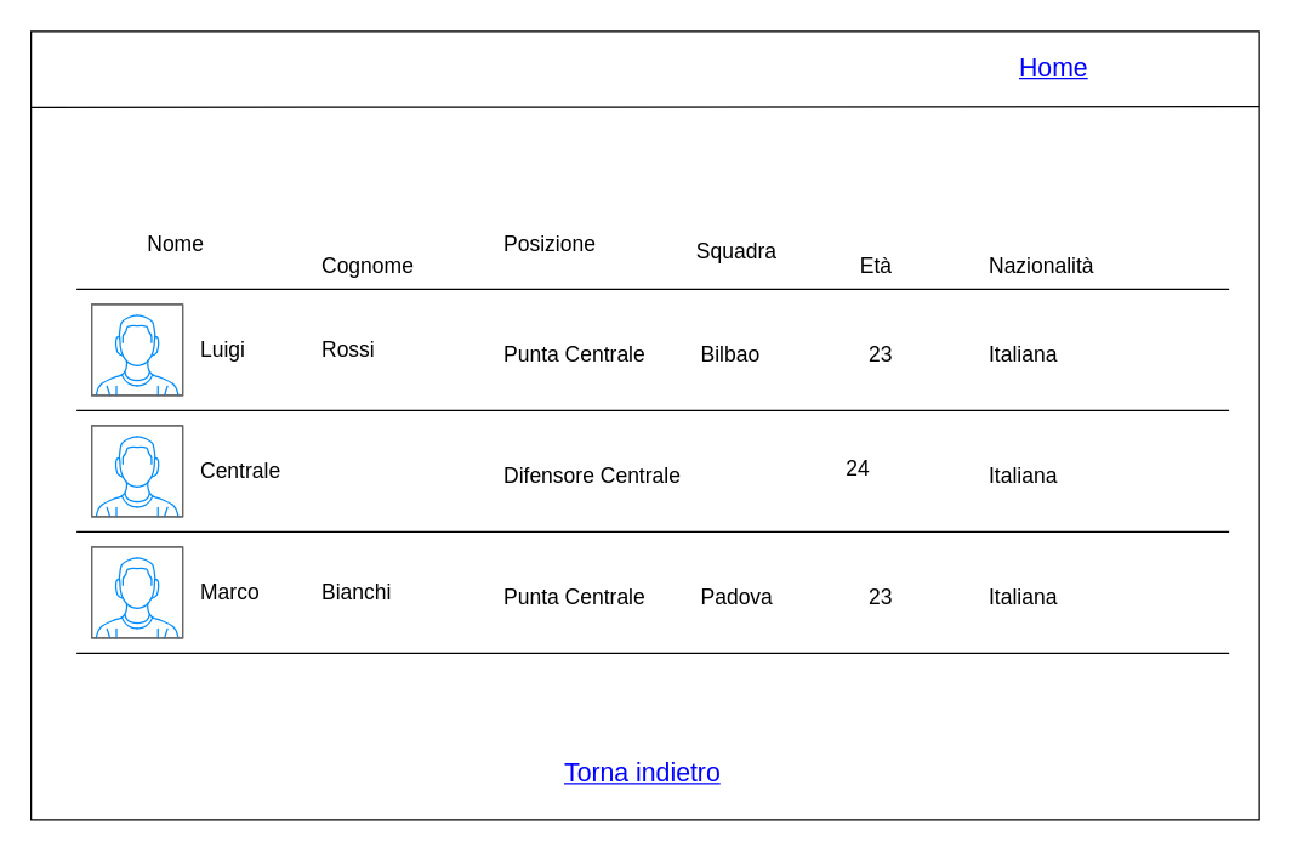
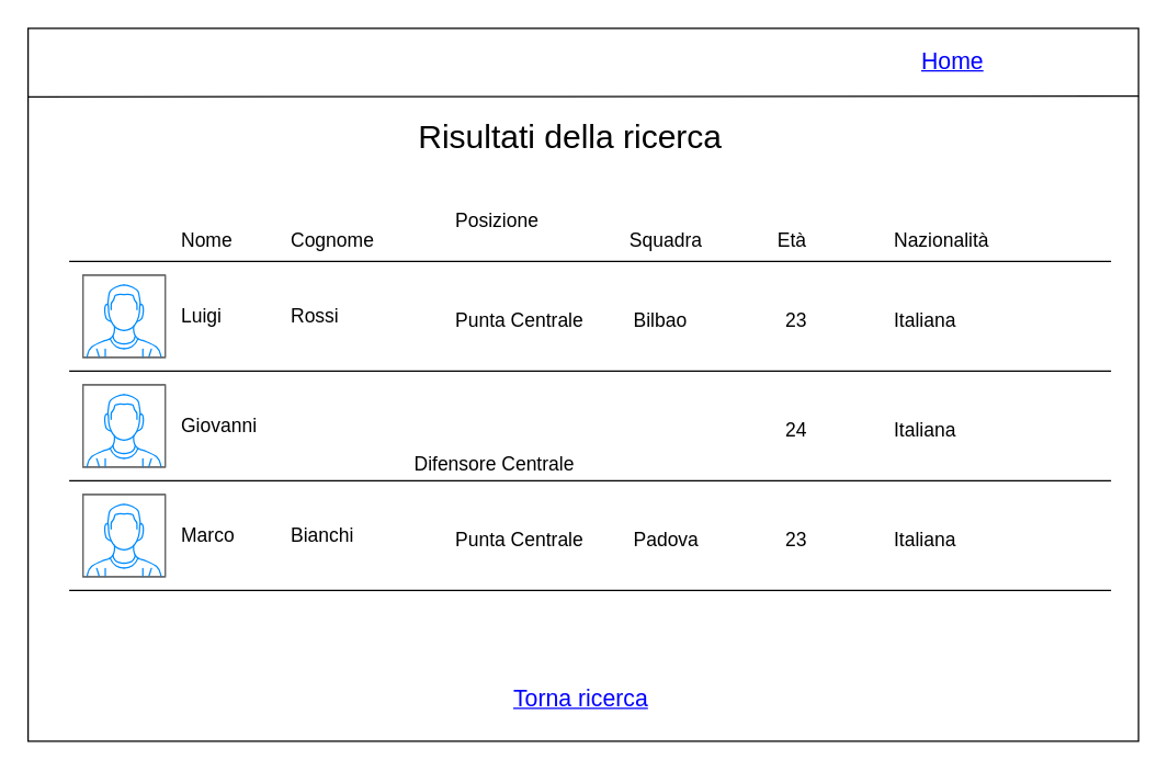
+ <mxCell id="32" value="&lt;font style=&quot;font-size: 24px&quot;&gt;Risultati della ricerca&lt;/font&gt;" style="text;html=1;align=left;verticalAlign=middle;resizable=0;points=[];autosize=1;" vertex="1" parent="1"><mxGeometry x="303" y="90" width="240" height="20" as="geometry" /></mxCell>
- <mxCell id="7" value="&lt;font style=&quot;font-size: 14px&quot;&gt;Nome&lt;/font&gt;" style="text;html=1;strokeColor=none;fillColor=none;align=left;verticalAlign=middle;whiteSpace=wrap;rounded=0;" vertex="1" parent="1"><mxGeometry x="95" y="145" width="50" height="30" as="geometry" /></mxCell>
+ <mxCell id="7" value="&lt;font style=&quot;font-size: 14px&quot;&gt;Nome&lt;/font&gt;" style="text;html=1;strokeColor=none;fillColor=none;align=left;verticalAlign=middle;whiteSpace=wrap;rounded=0;" vertex="1" parent="1"><mxGeometry x="130" y="160" width="50" height="30" as="geometry" /></mxCell>
- <mxCell id="11" value="&lt;font style=&quot;font-size: 14px&quot;&gt;Squadra&lt;/font&gt;" style="text;html=1;align=center;verticalAlign=middle;resizable=0;points=[];autosize=1;" vertex="1" parent="1"><mxGeometry x="450" y="155" width="70" height="20" as="geometry" /></mxCell>
+ <mxCell id="11" value="&lt;font style=&quot;font-size: 14px&quot;&gt;Squadra&lt;/font&gt;" style="text;html=1;align=center;verticalAlign=middle;resizable=0;points=[];autosize=1;" vertex="1" parent="1"><mxGeometry x="450" y="165" width="70" height="20" as="geometry" /></mxCell>
- <mxCell id="23" value="&lt;font style=&quot;font-size: 14px&quot;&gt;24&lt;/font&gt;" style="text;html=1;align=center;verticalAlign=middle;resizable=0;points=[];autosize=1;" vertex="1" parent="1"><mxGeometry x="550" y="298" width="30" height="20" as="geometry" /></mxCell>
+ <mxCell id="23" value="&lt;font style=&quot;font-size: 14px&quot;&gt;24&lt;/font&gt;" style="text;html=1;align=center;verticalAlign=middle;resizable=0;points=[];autosize=1;" vertex="1" parent="1"><mxGeometry x="565" y="303" width="30" height="20" as="geometry" /></mxCell>
- <mxCell id="21" value="&lt;font style=&quot;font-size: 14px&quot;&gt;Centrale&lt;/font&gt;" style="text;html=1;align=left;verticalAlign=middle;resizable=0;points=[];autosize=1;" vertex="1" parent="1"><mxGeometry x="130" y="300" width="70" height="20" as="geometry" /></mxCell>
+ <mxCell id="21" value="&lt;font style=&quot;font-size: 14px&quot;&gt;Giovanni&lt;/font&gt;" style="text;html=1;align=left;verticalAlign=middle;resizable=0;points=[];autosize=1;" vertex="1" parent="1"><mxGeometry x="130" y="300" width="70" height="20" as="geometry" /></mxCell>
- <mxCell id="22" value="&lt;font style=&quot;font-size: 14px&quot;&gt;Difensore Centrale&lt;/font&gt;" style="text;html=1;align=left;verticalAlign=middle;resizable=0;points=[];autosize=1;" vertex="1" parent="1"><mxGeometry x="330" y="303" width="130" height="20" as="geometry" /></mxCell>
+ <mxCell id="22" value="&lt;font style=&quot;font-size: 14px&quot;&gt;Difensore Centrale&lt;/font&gt;" style="text;html=1;align=left;verticalAlign=middle;resizable=0;points=[];autosize=1;" vertex="1" parent="1"><mxGeometry x="300" y="328" width="130" height="20" as="geometry" /></mxCell>
- <mxCell id="33" value="Torna indietro" style="shape=rectangle;strokeColor=none;fillColor=none;linkText=;fontSize=17;fontColor=#0000ff;fontStyle=4;html=1;align=center;" vertex="1" parent="1"><mxGeometry x="358" y="490" width="130" height="40" as="geometry" /></mxCell>
+ <mxCell id="33" value="Torna ricerca" style="shape=rectangle;strokeColor=none;fillColor=none;linkText=;fontSize=17;fontColor=#0000ff;fontStyle=4;html=1;align=center;" vertex="1" parent="1"><mxGeometry x="358" y="490" width="130" height="40" as="geometry" /></mxCell>
